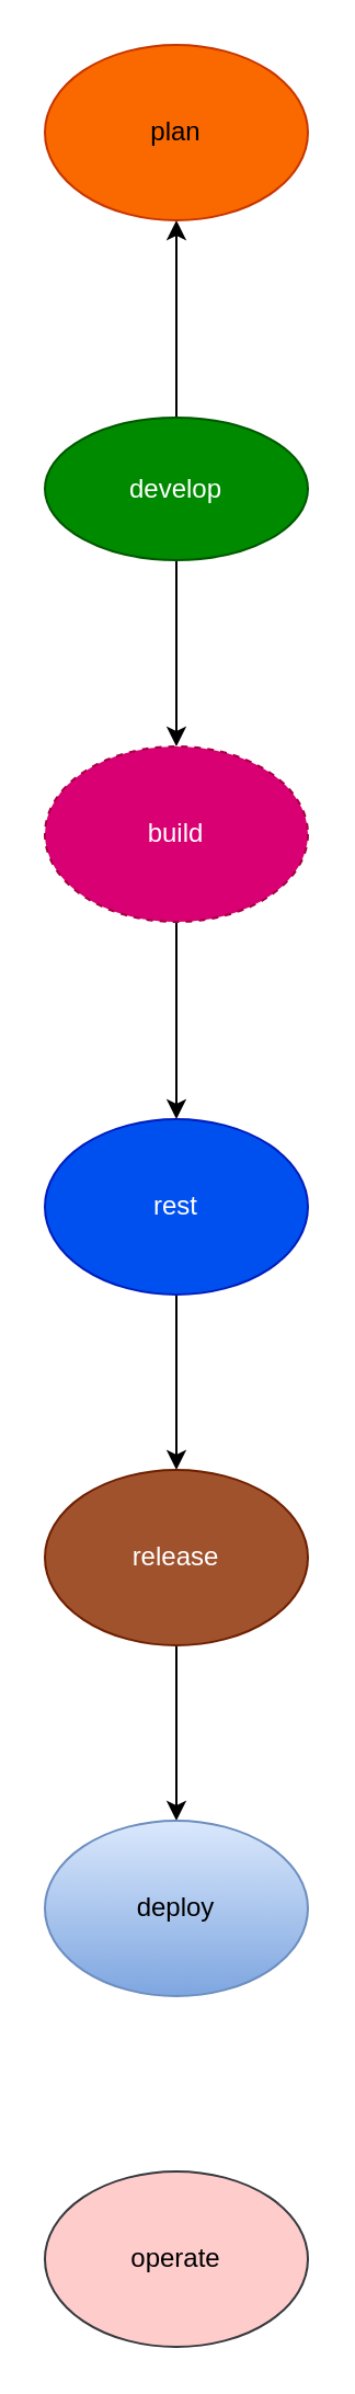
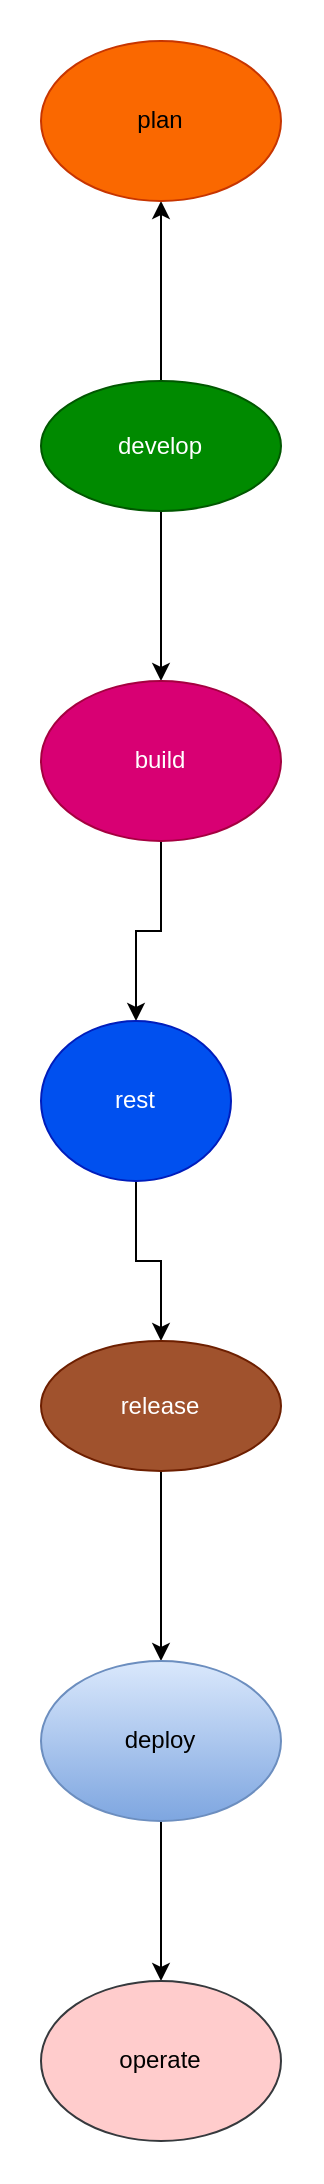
- <mxCell id="7" value="build" style="ellipse;whiteSpace=wrap;html=1;fillColor=#d80073;fontColor=#ffffff;strokeColor=#A50040;dashed=1;" vertex="1" parent="1"><mxGeometry x="20" y="340" width="120" height="80" as="geometry" /></mxCell>
+ <mxCell id="7" value="build" style="ellipse;whiteSpace=wrap;html=1;fillColor=#d80073;fontColor=#ffffff;strokeColor=#A50040;" vertex="1" parent="1"><mxGeometry x="20" y="340" width="120" height="80" as="geometry" /></mxCell>
- <mxCell id="9" value="rest" style="ellipse;whiteSpace=wrap;html=1;fillColor=#0050ef;fontColor=#ffffff;strokeColor=#001DBC;" vertex="1" parent="1"><mxGeometry x="20" y="510" width="120" height="80" as="geometry" /></mxCell>
+ <mxCell id="9" value="rest" style="ellipse;whiteSpace=wrap;html=1;fillColor=#0050ef;fontColor=#ffffff;strokeColor=#001DBC;" vertex="1" parent="1"><mxGeometry x="20" y="510" width="95" height="80" as="geometry" /></mxCell>
- <mxCell id="11" value="release" style="ellipse;whiteSpace=wrap;html=1;fillColor=#a0522d;fontColor=#ffffff;strokeColor=#6D1F00;" vertex="1" parent="1"><mxGeometry x="20" y="670" width="120" height="80" as="geometry" /></mxCell>
+ <mxCell id="11" value="release" style="ellipse;whiteSpace=wrap;html=1;fillColor=#a0522d;fontColor=#ffffff;strokeColor=#6D1F00;" vertex="1" parent="1"><mxGeometry x="20" y="670" width="120" height="65" as="geometry" /></mxCell>
+ <mxCell id="12" value="" style="edgeStyle=orthogonalEdgeStyle;rounded=0;orthogonalLoop=1;jettySize=auto;html=1;" edge="1" parent="1" source="13" target="14"><mxGeometry relative="1" as="geometry" /></mxCell>
